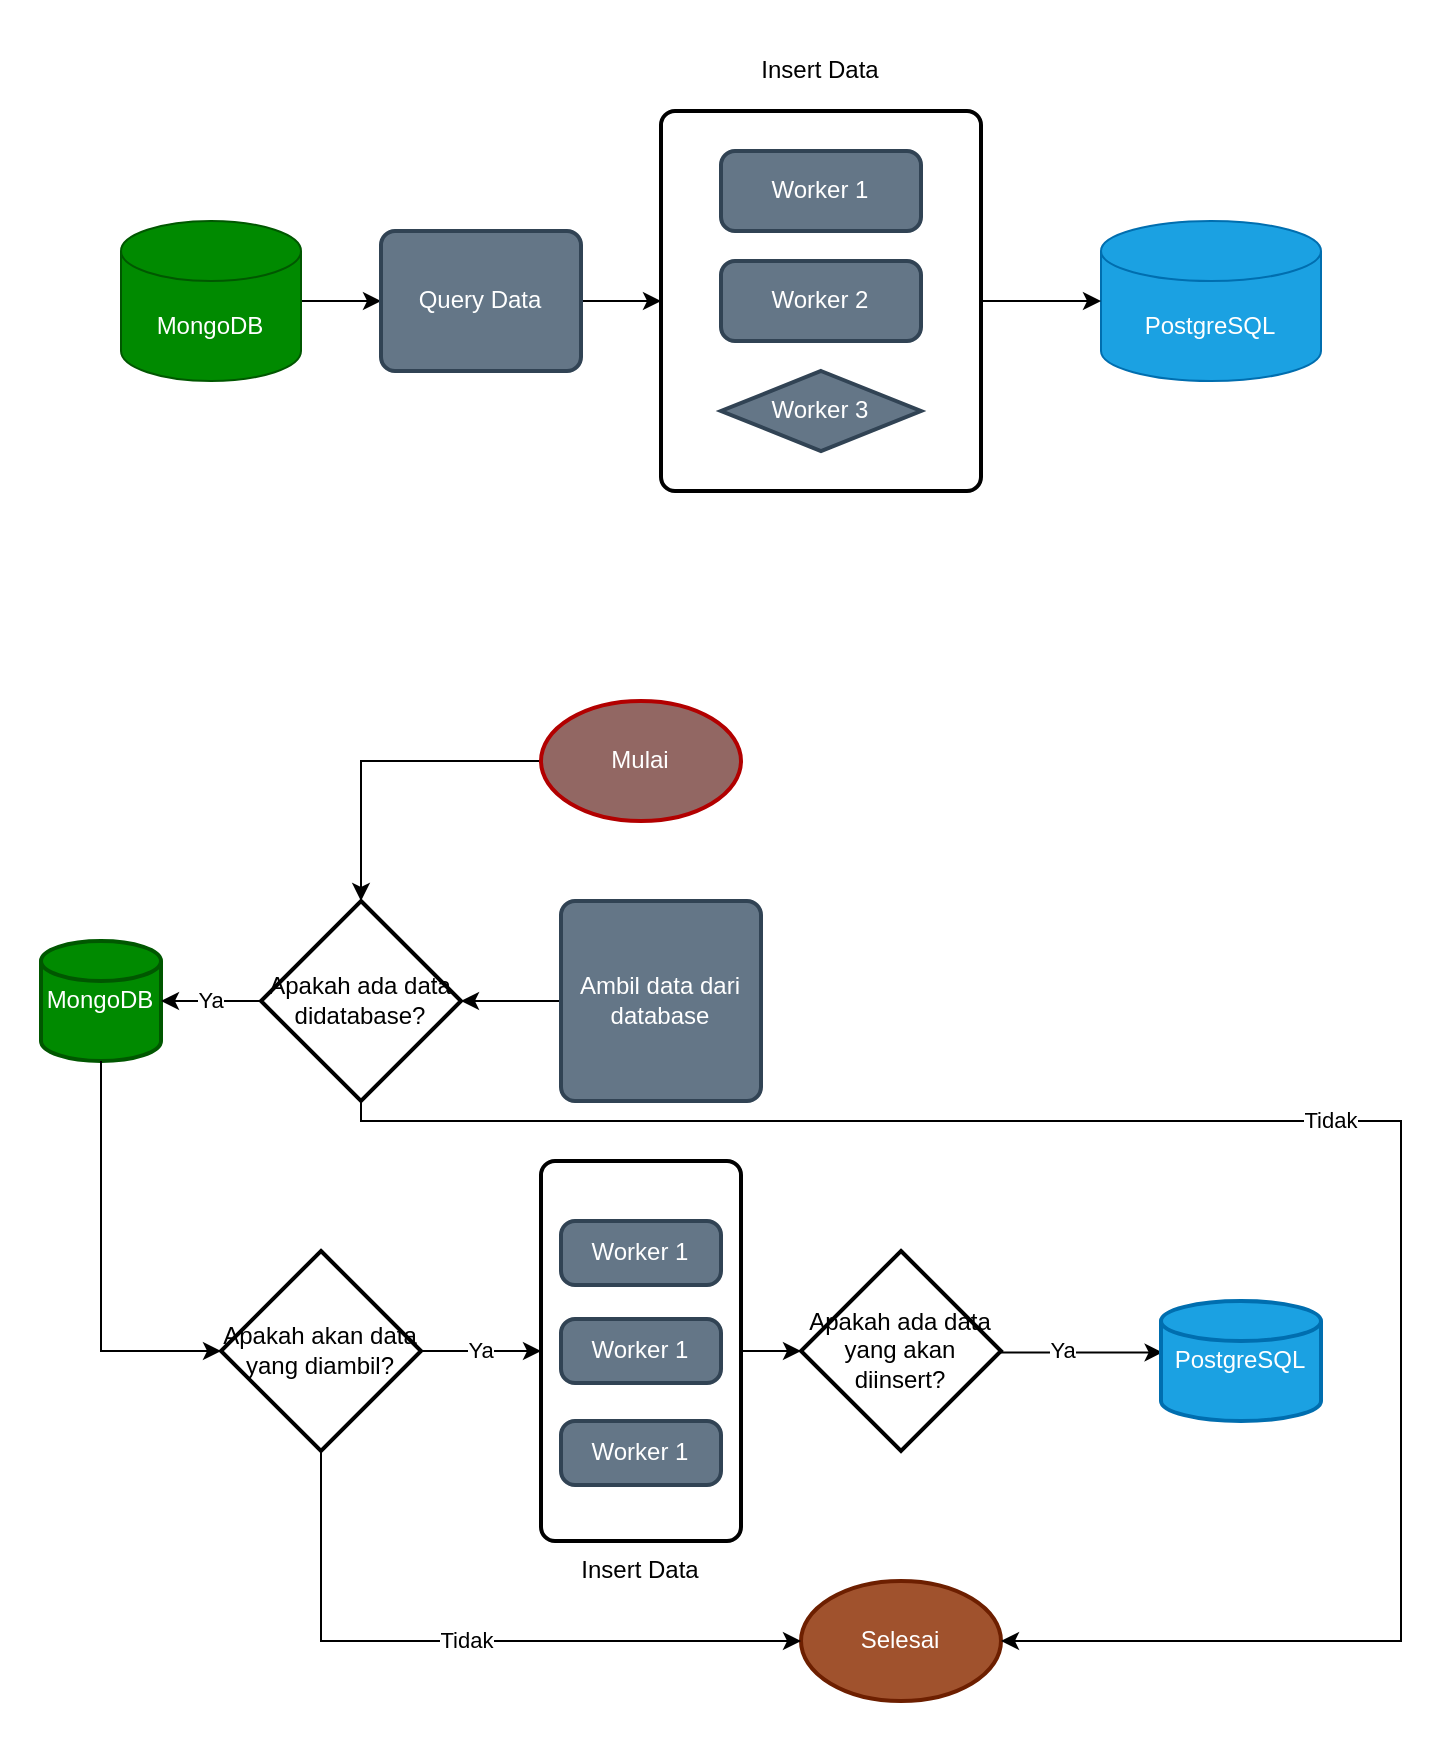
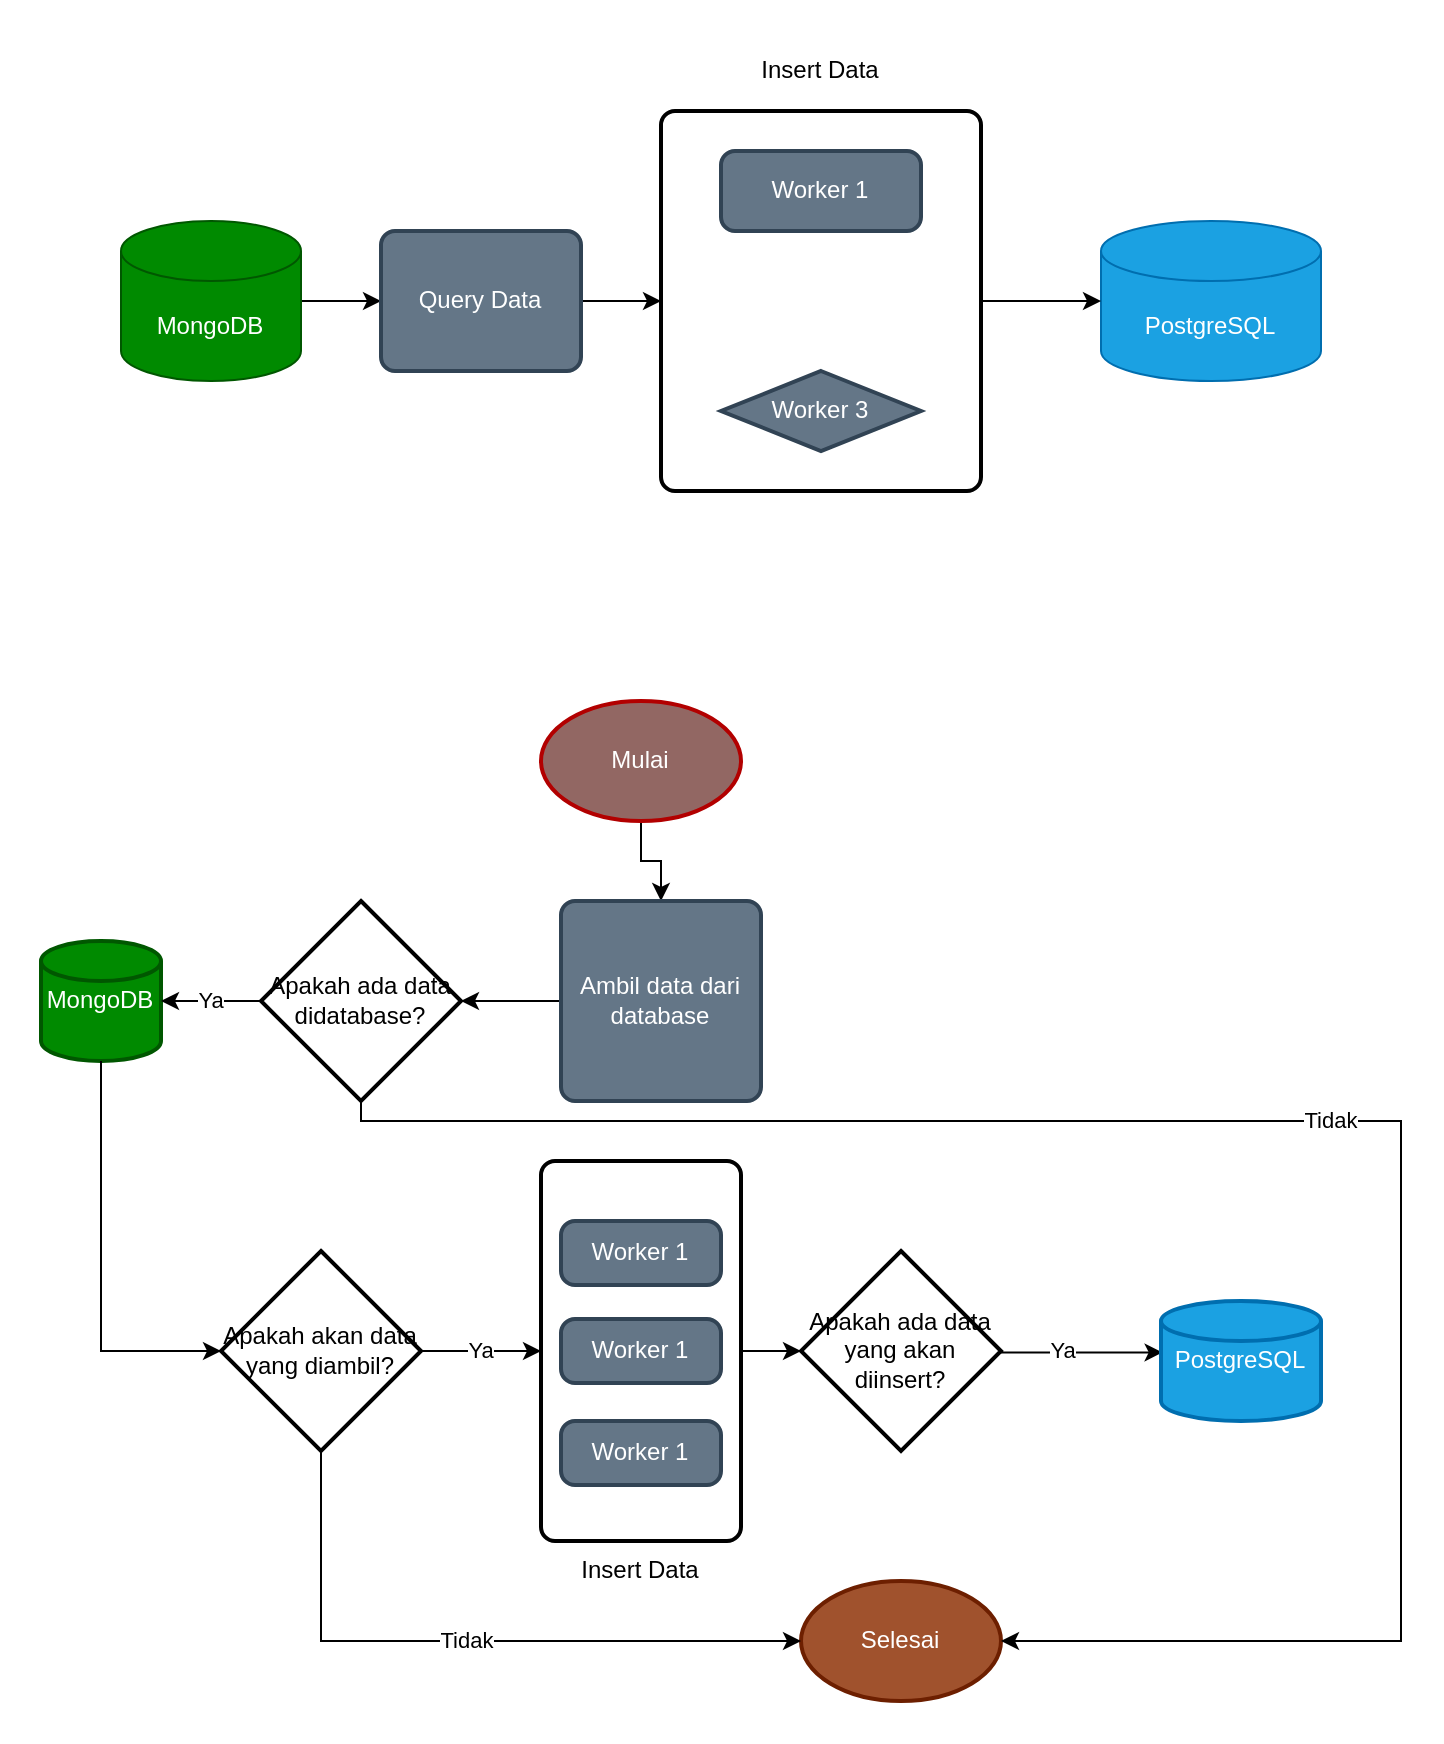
- <mxCell id="11" value="Worker 2" style="rounded=1;whiteSpace=wrap;html=1;absoluteArcSize=1;arcSize=14;strokeWidth=2;fillColor=#647687;strokeColor=#314354;fontColor=#ffffff;" parent="1" vertex="1"><mxGeometry x="360" y="130" width="100" height="40" as="geometry" /></mxCell>
- <mxCell id="16" style="edgeStyle=orthogonalEdgeStyle;rounded=0;orthogonalLoop=1;jettySize=auto;html=1;" parent="15" source="17" target="35" edge="1"><mxGeometry relative="1" as="geometry" /></mxCell>
+ <mxCell id="16" style="edgeStyle=orthogonalEdgeStyle;rounded=0;orthogonalLoop=1;jettySize=auto;html=1;entryX=0.5;entryY=0;entryDx=0;entryDy=0;" parent="15" source="17" target="20" edge="1"><mxGeometry relative="1" as="geometry" /></mxCell>
